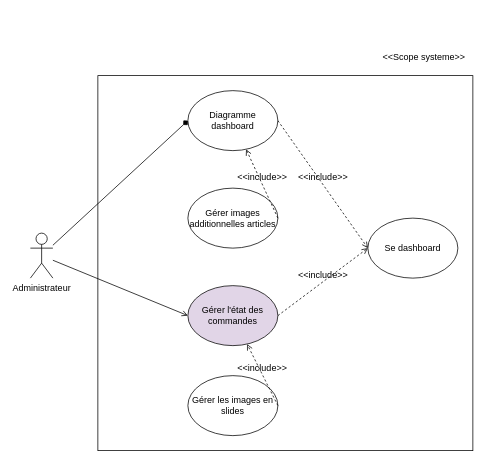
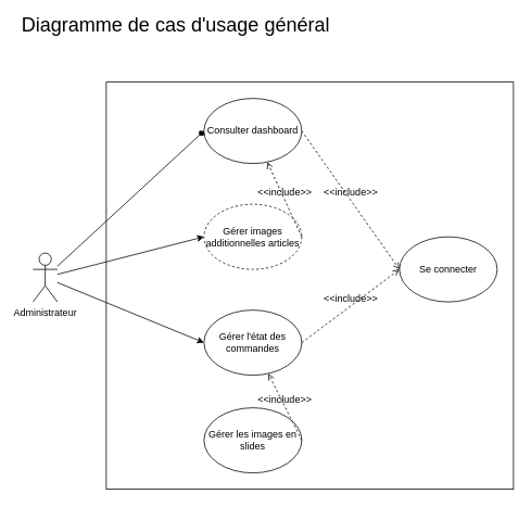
+ <mxCell id="12" value="&lt;font style=&quot;font-size: 24px&quot;&gt;Diagramme de cas d'usage général&lt;/font&gt;" style="text;html=1;align=center;verticalAlign=middle;resizable=0;points=[];autosize=1;strokeColor=none;fillColor=none;" parent="1" vertex="1"><mxGeometry x="20" y="20" width="390" height="20" as="geometry" /></mxCell>
- <mxCell id="3" value="&amp;lt;&amp;lt;Scope systeme&amp;gt;&amp;gt;" style="text;html=1;strokeColor=none;fillColor=none;align=center;verticalAlign=middle;whiteSpace=wrap;rounded=0;" parent="1" vertex="1"><mxGeometry x="500" y="60" width="130" height="30" as="geometry" /></mxCell>
- <mxCell id="16" value="Diagramme dashboard" style="ellipse;whiteSpace=wrap;html=1;fontSize=12;" parent="1" vertex="1"><mxGeometry x="250" y="120" width="120" height="80" as="geometry" /></mxCell>
+ <mxCell id="16" value="Consulter dashboard" style="ellipse;whiteSpace=wrap;html=1;fontSize=12;" parent="1" vertex="1"><mxGeometry x="250" y="120" width="120" height="80" as="geometry" /></mxCell>
- <mxCell id="9" value="Gérer images additionnelles articles" style="ellipse;whiteSpace=wrap;html=1;" parent="1" vertex="1"><mxGeometry x="250" y="250" width="120" height="80" as="geometry" /></mxCell>
+ <mxCell id="9" value="Gérer images additionnelles articles" style="ellipse;whiteSpace=wrap;html=1;dashed=1;" parent="1" vertex="1"><mxGeometry x="250" y="250" width="120" height="80" as="geometry" /></mxCell>
+ <mxCell id="4" style="edgeStyle=none;html=1;entryX=0;entryY=0.5;entryDx=0;entryDy=0;" parent="1" source="7" target="9" edge="1"><mxGeometry relative="1" as="geometry" /></mxCell>
- <mxCell id="8" value="Se dashboard" style="ellipse;whiteSpace=wrap;html=1;" parent="1" vertex="1"><mxGeometry x="490" y="290" width="120" height="80" as="geometry" /></mxCell>
+ <mxCell id="8" value="Se connecter" style="ellipse;whiteSpace=wrap;html=1;" parent="1" vertex="1"><mxGeometry x="490" y="290" width="120" height="80" as="geometry" /></mxCell>
- <mxCell id="5" style="edgeStyle=none;html=1;entryX=0;entryY=0.5;entryDx=0;entryDy=0;endArrow=open;" parent="1" source="7" target="10" edge="1"><mxGeometry relative="1" as="geometry" /></mxCell>
+ <mxCell id="5" style="edgeStyle=none;html=1;entryX=0;entryY=0.5;entryDx=0;entryDy=0;" parent="1" source="7" target="10" edge="1"><mxGeometry relative="1" as="geometry" /></mxCell>
- <mxCell id="10" value="Gérer l'état des commandes" style="ellipse;whiteSpace=wrap;html=1;fillColor=#e1d5e7;" parent="1" vertex="1"><mxGeometry x="250" y="380" width="120" height="80" as="geometry" /></mxCell>
+ <mxCell id="10" value="Gérer l'état des commandes" style="ellipse;whiteSpace=wrap;html=1;" parent="1" vertex="1"><mxGeometry x="250" y="380" width="120" height="80" as="geometry" /></mxCell>
